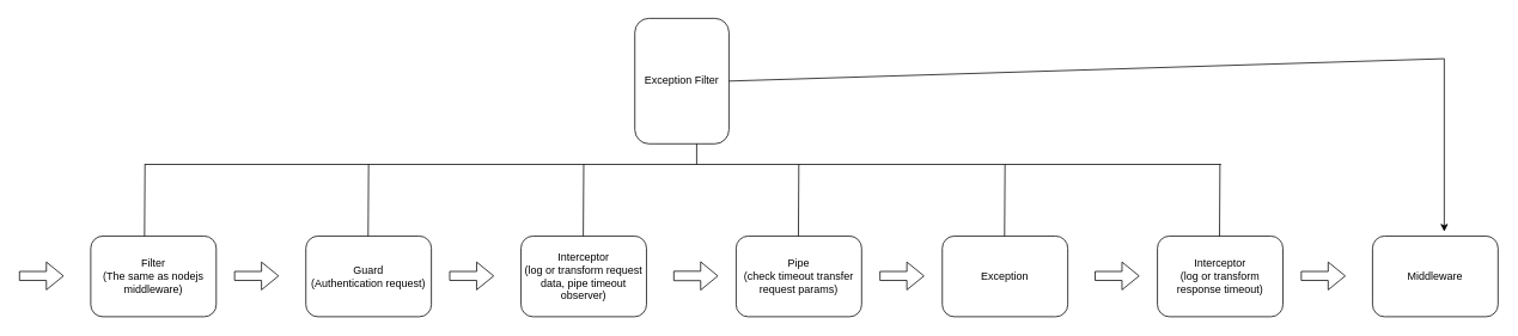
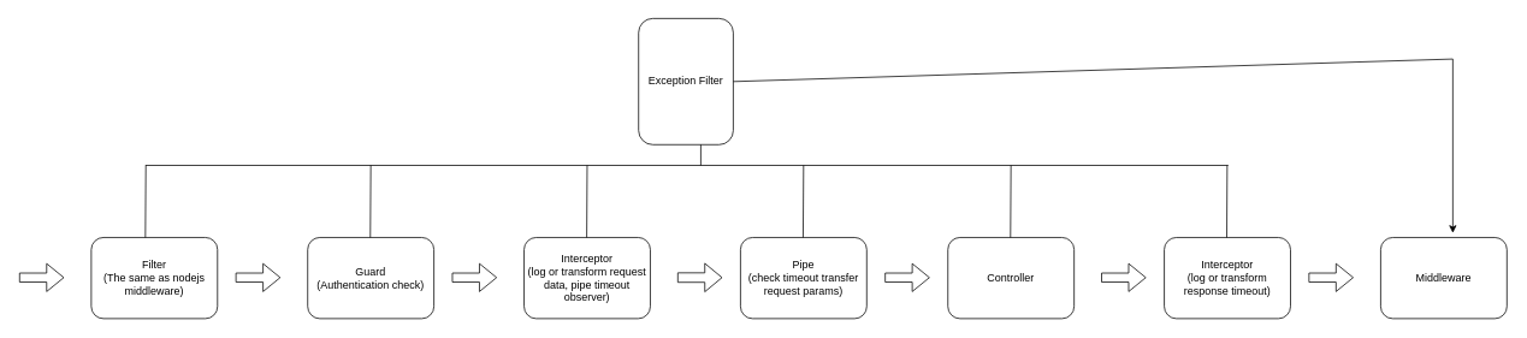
- <mxCell id="10" value="Guard&lt;br&gt;(Authentication request)" style="rounded=1;whiteSpace=wrap;html=1;" parent="1" vertex="1"><mxGeometry x="340" y="263" width="140" height="90" as="geometry" /></mxCell>
+ <mxCell id="10" value="Guard&lt;br&gt;(Authentication check)" style="rounded=1;whiteSpace=wrap;html=1;" parent="1" vertex="1"><mxGeometry x="340" y="263" width="140" height="90" as="geometry" /></mxCell>
- <mxCell id="14" value="Exception" style="rounded=1;whiteSpace=wrap;html=1;" parent="1" vertex="1"><mxGeometry x="1050" y="263" width="140" height="90" as="geometry" /></mxCell>
+ <mxCell id="14" value="Controller" style="rounded=1;whiteSpace=wrap;html=1;" parent="1" vertex="1"><mxGeometry x="1050" y="263" width="140" height="90" as="geometry" /></mxCell>
